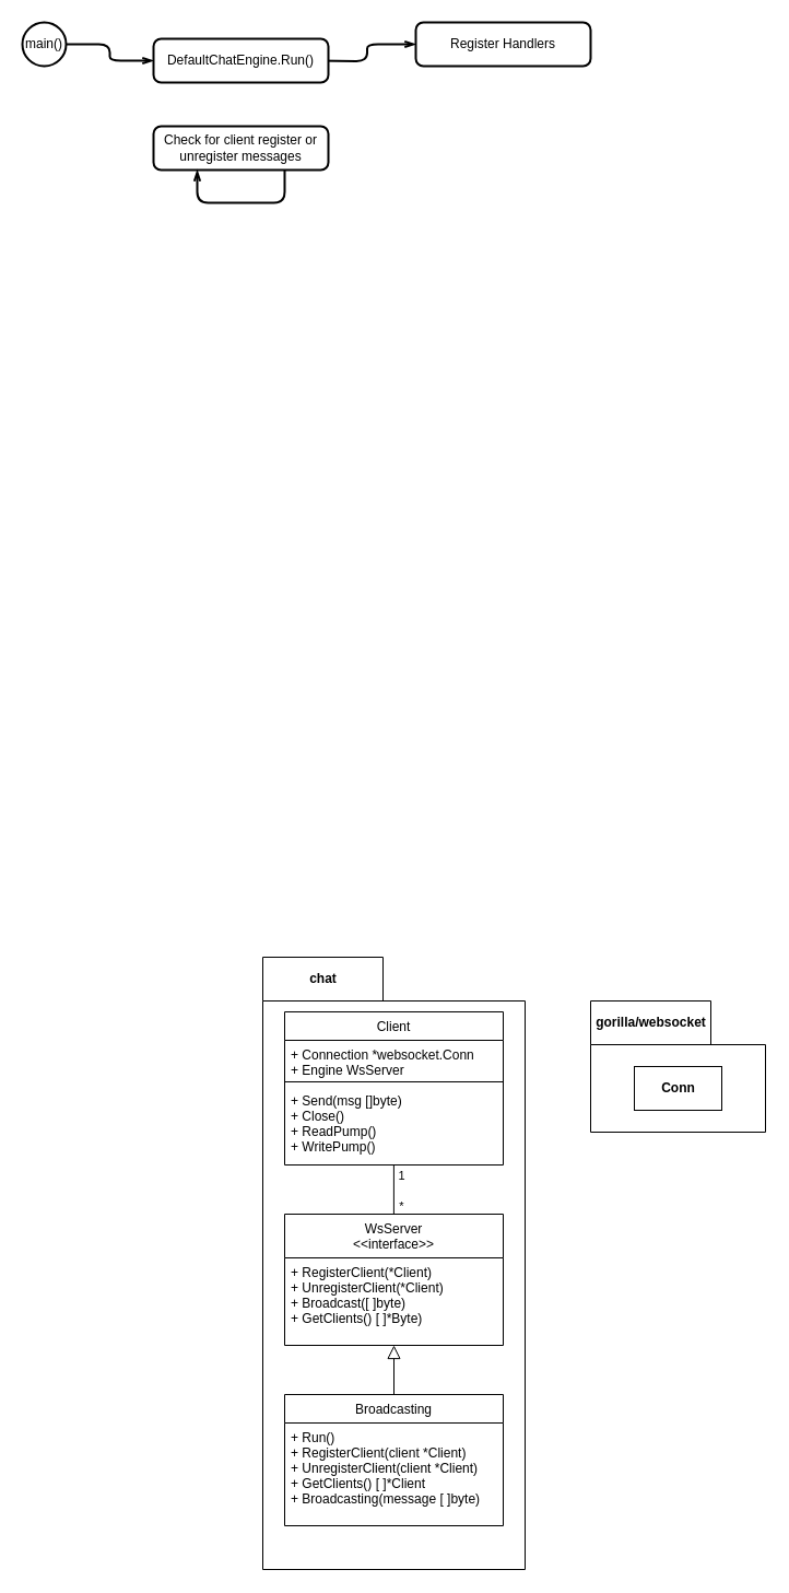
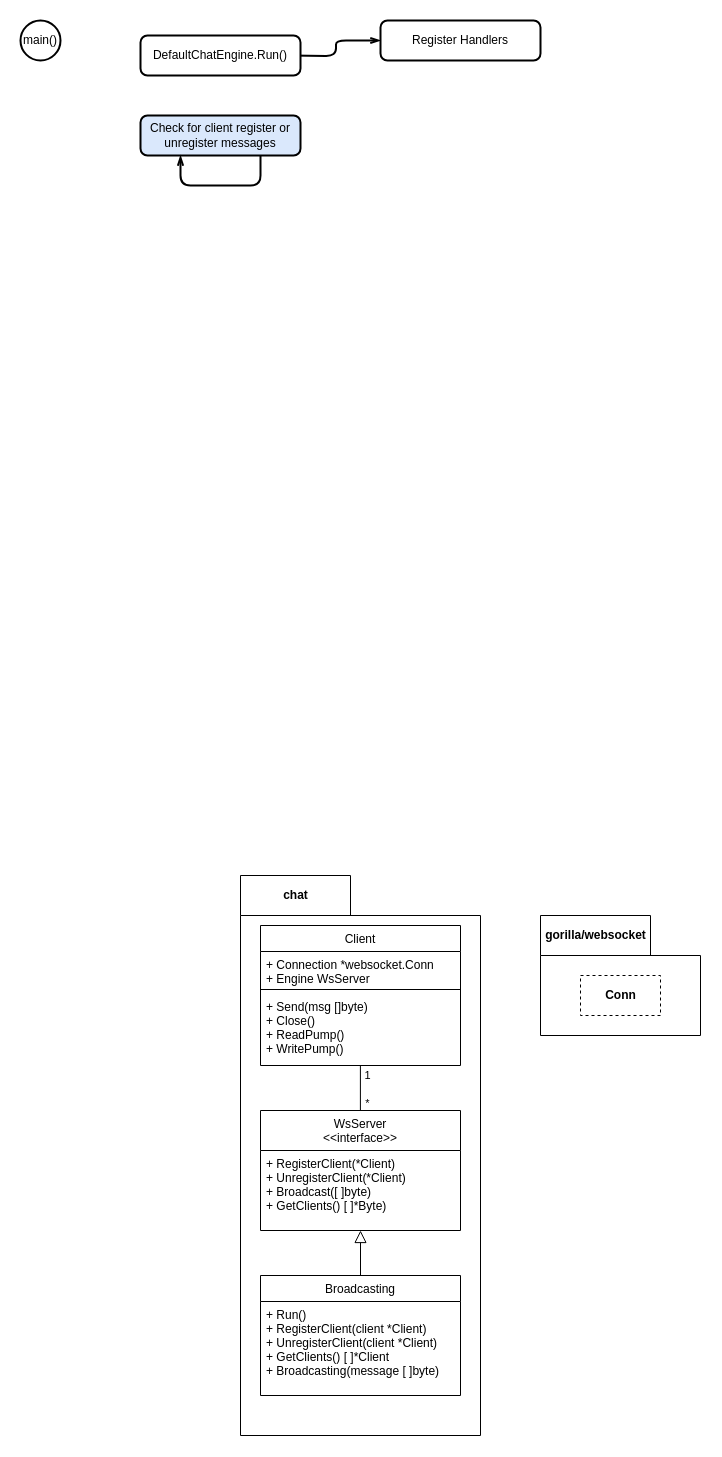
- <mxCell id="2" style="edgeStyle=orthogonalEdgeStyle;html=1;strokeWidth=2;endArrow=openThin;endFill=0;" parent="1" source="3" target="5" edge="1"><mxGeometry relative="1" as="geometry" /></mxCell>
- <mxCell id="6" value="Check for client register or unregister messages" style="rounded=1;whiteSpace=wrap;html=1;absoluteArcSize=1;arcSize=14;strokeWidth=2;" parent="1" vertex="1"><mxGeometry x="140" y="115" width="160" height="40" as="geometry" /></mxCell>
+ <mxCell id="6" value="Check for client register or unregister messages" style="rounded=1;whiteSpace=wrap;html=1;absoluteArcSize=1;arcSize=14;strokeWidth=2;fillColor=#dae8fc;" parent="1" vertex="1"><mxGeometry x="140" y="115" width="160" height="40" as="geometry" /></mxCell>
- <mxCell id="23" value="&lt;b&gt;Conn&lt;/b&gt;" style="html=1;" parent="22" vertex="1"><mxGeometry x="40" y="60" width="80" height="40" as="geometry" /></mxCell>
+ <mxCell id="23" value="&lt;b&gt;Conn&lt;/b&gt;" style="html=1;dashed=1;" parent="22" vertex="1"><mxGeometry x="40" y="60" width="80" height="40" as="geometry" /></mxCell>
